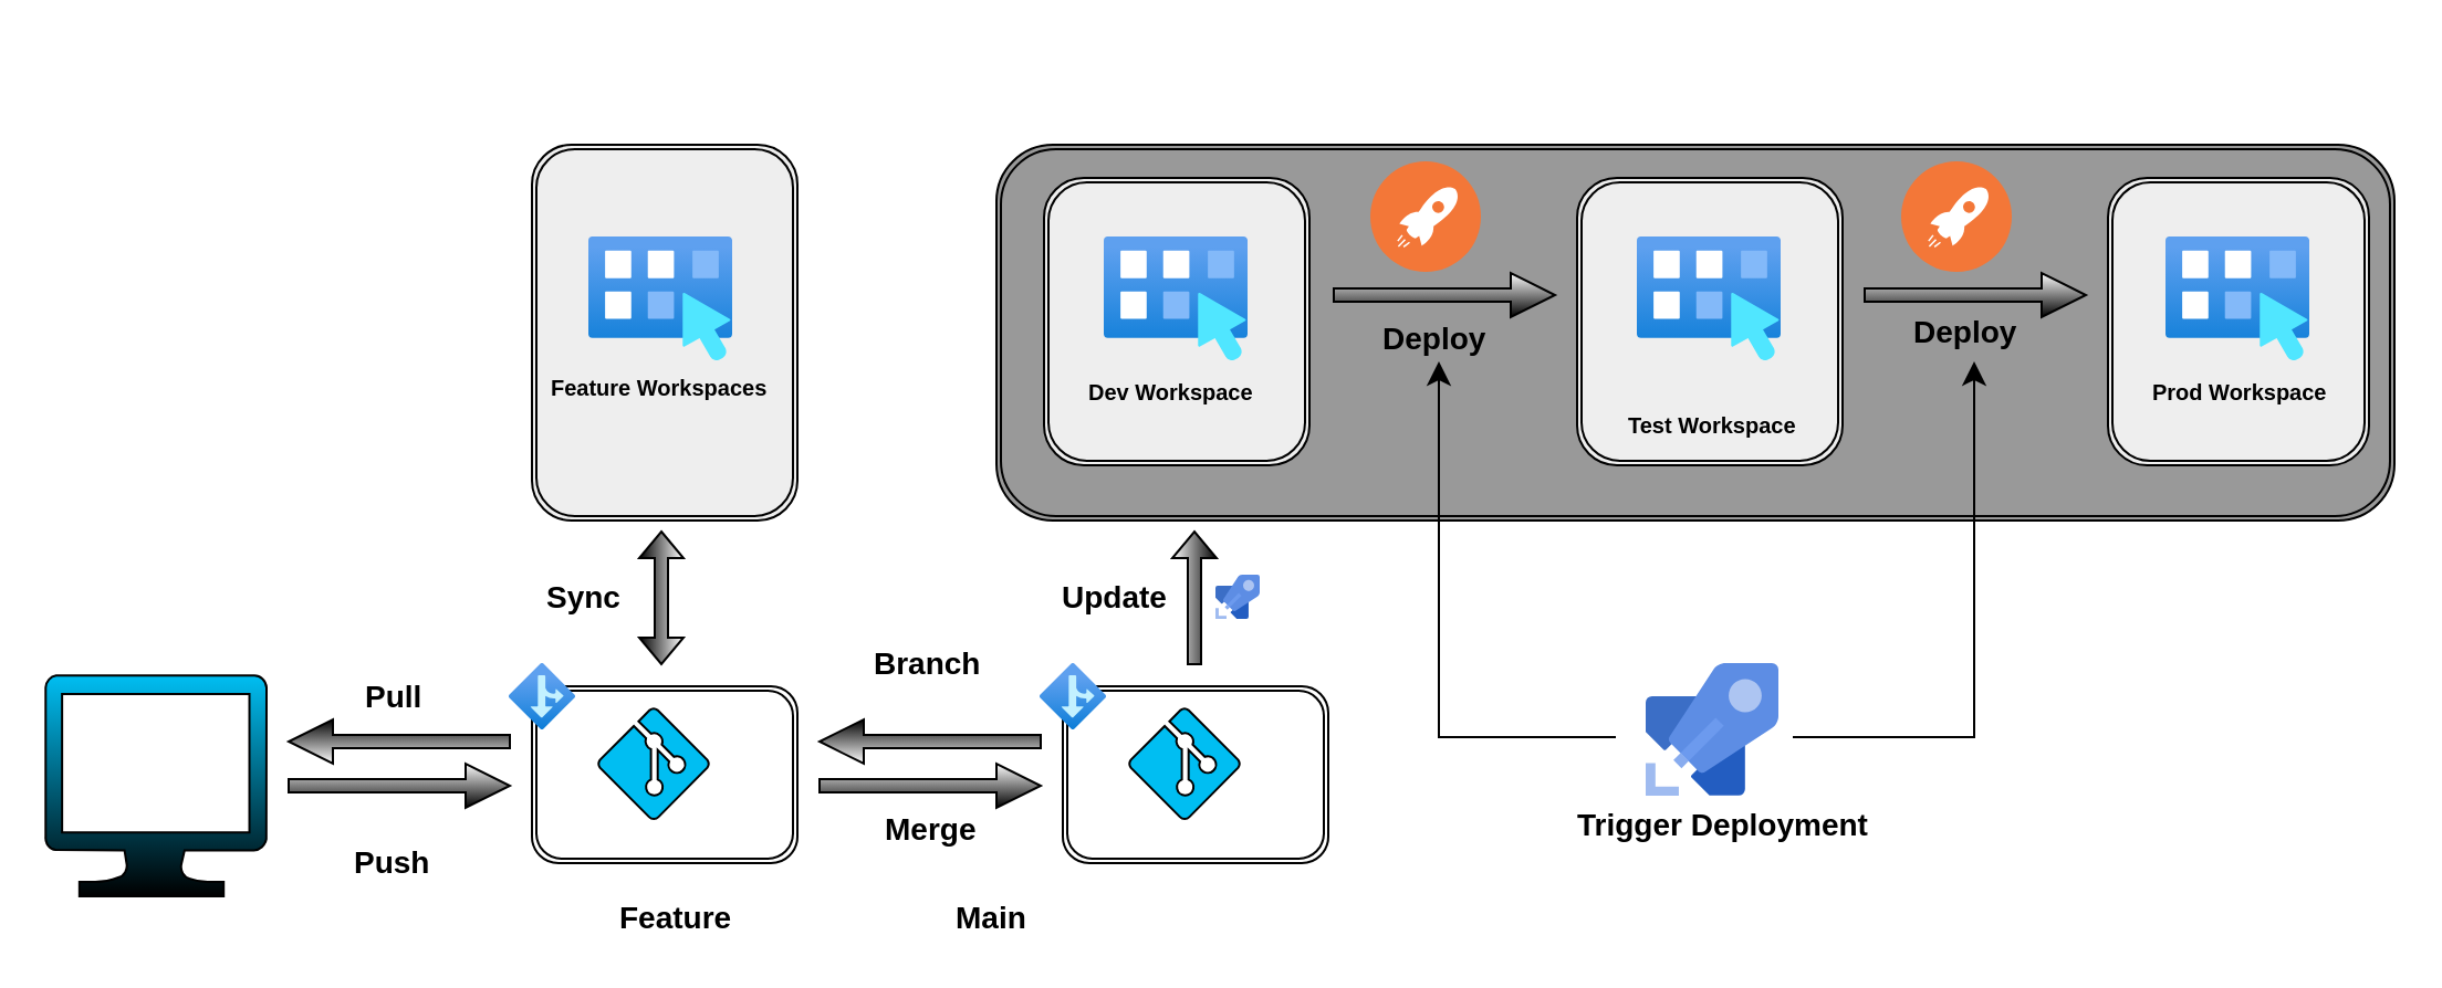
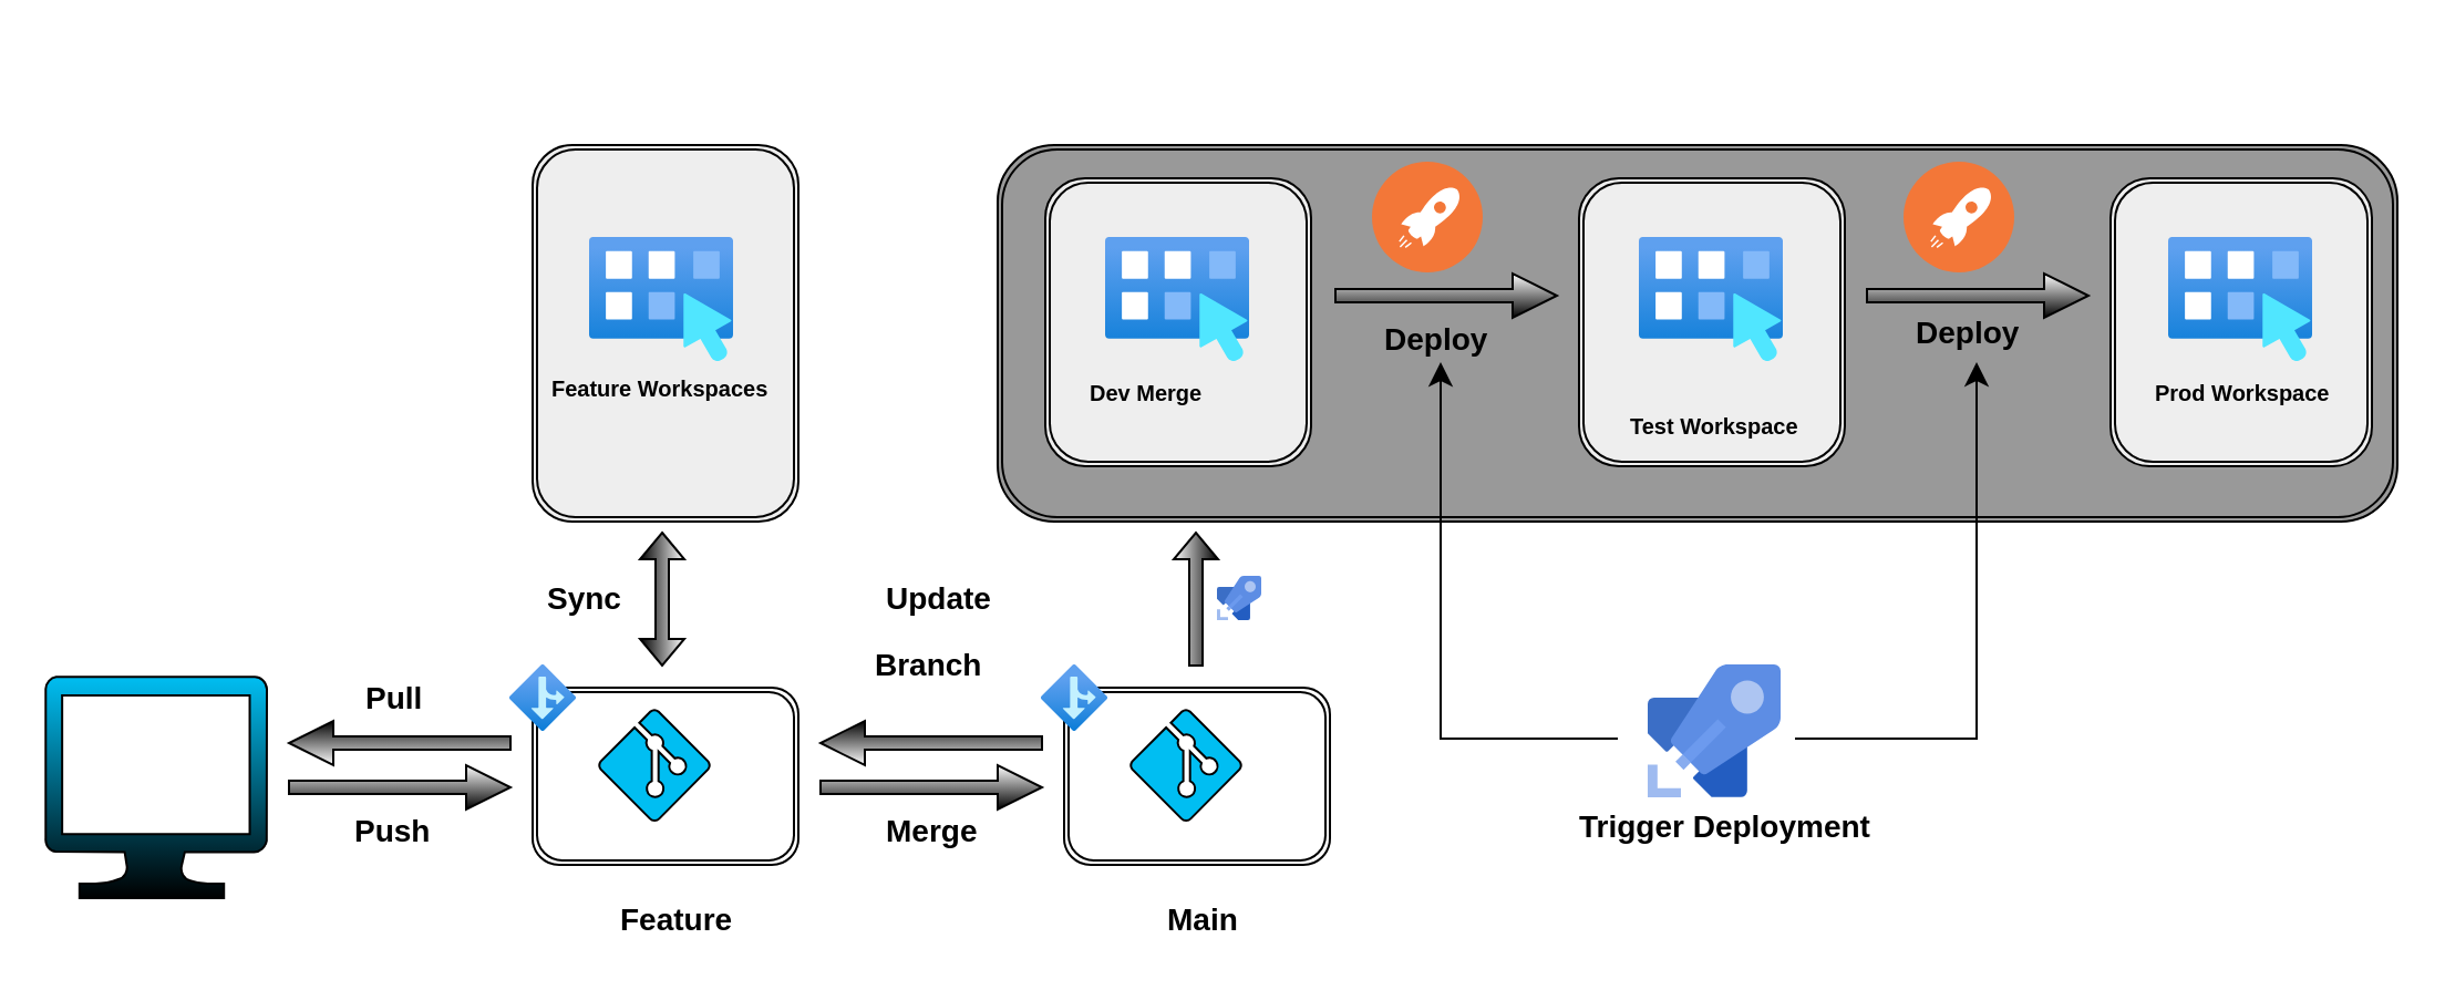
- <mxCell id="32" value="Dev Workspace" style="rounded=1;whiteSpace=wrap;html=1;arcSize=50;strokeColor=none;strokeWidth=1;fillColor=none;whiteSpace=wrap;align=left;verticalAlign=middle;spacingLeft=0;fontStyle=1;fontSize=10;spacing=10;textShadow=0;shadow=0;direction=east;flipH=0;flipV=0;labelBackgroundColor=none;" parent="1" vertex="1"><mxGeometry x="481.5" y="163" width="110" height="27" as="geometry" /></mxCell>
+ <mxCell id="32" value="Dev Merge" style="rounded=1;whiteSpace=wrap;html=1;arcSize=50;strokeColor=none;strokeWidth=1;fillColor=none;whiteSpace=wrap;align=left;verticalAlign=middle;spacingLeft=0;fontStyle=1;fontSize=10;spacing=10;textShadow=0;shadow=0;direction=east;flipH=0;flipV=0;labelBackgroundColor=none;" parent="1" vertex="1"><mxGeometry x="481.5" y="163" width="110" height="27" as="geometry" /></mxCell>
- <mxCell id="21" value="Update" style="rounded=0;whiteSpace=wrap;html=1;arcSize=50;strokeColor=none;strokeWidth=1;fillColor=none;whiteSpace=wrap;align=left;verticalAlign=middle;spacingLeft=0;fontStyle=1;fontSize=14;spacing=10;textShadow=0;labelBorderColor=none;shadow=0;direction=east;flipH=0;flipV=0;labelBackgroundColor=none;" parent="1" vertex="1"><mxGeometry x="469.5" y="260" width="60" height="20" as="geometry" /></mxCell>
+ <mxCell id="21" value="Update" style="rounded=0;whiteSpace=wrap;html=1;arcSize=50;strokeColor=none;strokeWidth=1;fillColor=none;whiteSpace=wrap;align=left;verticalAlign=middle;spacingLeft=0;fontStyle=1;fontSize=14;spacing=10;textShadow=0;labelBorderColor=none;shadow=0;direction=east;flipH=0;flipV=0;labelBackgroundColor=none;" parent="1" vertex="1"><mxGeometry x="389.5" y="260" width="60" height="20" as="geometry" /></mxCell>
- <mxCell id="6" value="Push" style="rounded=0;whiteSpace=wrap;html=1;arcSize=50;strokeColor=none;strokeWidth=1;fillColor=none;whiteSpace=wrap;align=left;verticalAlign=middle;spacingLeft=0;fontStyle=1;fontSize=14;spacing=10;textShadow=0;shadow=0;direction=east;flipH=0;flipV=0;labelBackgroundColor=none;" parent="1" vertex="1"><mxGeometry x="150" y="380" width="50" height="20" as="geometry" /></mxCell>
+ <mxCell id="6" value="Push" style="rounded=0;whiteSpace=wrap;html=1;arcSize=50;strokeColor=none;strokeWidth=1;fillColor=none;whiteSpace=wrap;align=left;verticalAlign=middle;spacingLeft=0;fontStyle=1;fontSize=14;spacing=10;textShadow=0;shadow=0;direction=east;flipH=0;flipV=0;labelBackgroundColor=none;" parent="1" vertex="1"><mxGeometry x="150" y="365" width="50" height="20" as="geometry" /></mxCell>
- <mxCell id="19" value="Main" style="rounded=0;whiteSpace=wrap;html=1;arcSize=50;strokeColor=none;strokeWidth=1;fillColor=none;whiteSpace=wrap;align=left;verticalAlign=middle;spacingLeft=0;fontStyle=1;fontSize=14;spacing=10;textShadow=0;shadow=0;direction=east;flipH=0;flipV=0;labelBackgroundColor=none;" parent="1" vertex="1"><mxGeometry x="422" y="405" width="45" height="20" as="geometry" /></mxCell>
+ <mxCell id="19" value="Main" style="rounded=0;whiteSpace=wrap;html=1;arcSize=50;strokeColor=none;strokeWidth=1;fillColor=none;whiteSpace=wrap;align=left;verticalAlign=middle;spacingLeft=0;fontStyle=1;fontSize=14;spacing=10;textShadow=0;shadow=0;direction=east;flipH=0;flipV=0;labelBackgroundColor=none;" parent="1" vertex="1"><mxGeometry x="517" y="405" width="45" height="20" as="geometry" /></mxCell>
